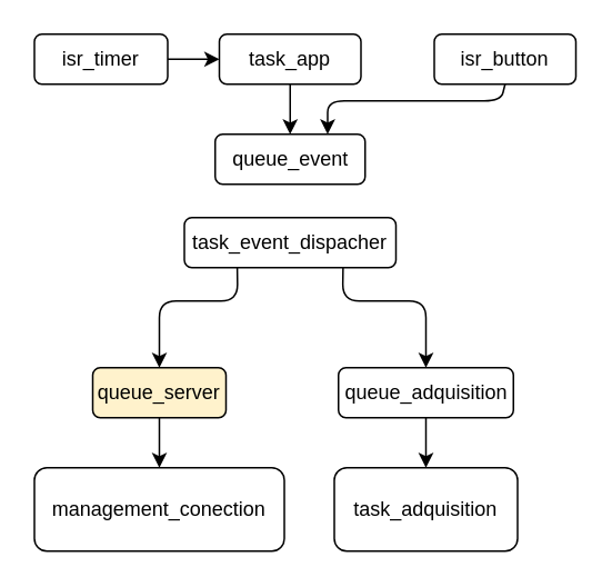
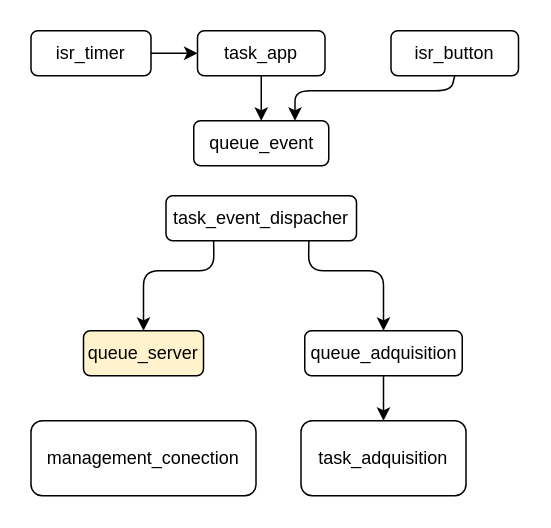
- <mxCell id="4" style="edgeStyle=none;html=1;exitX=0.5;exitY=1;exitDx=0;exitDy=0;entryX=0.5;entryY=0;entryDx=0;entryDy=0;" edge="1" parent="1" source="5" target="3"><mxGeometry relative="1" as="geometry" /></mxCell>
